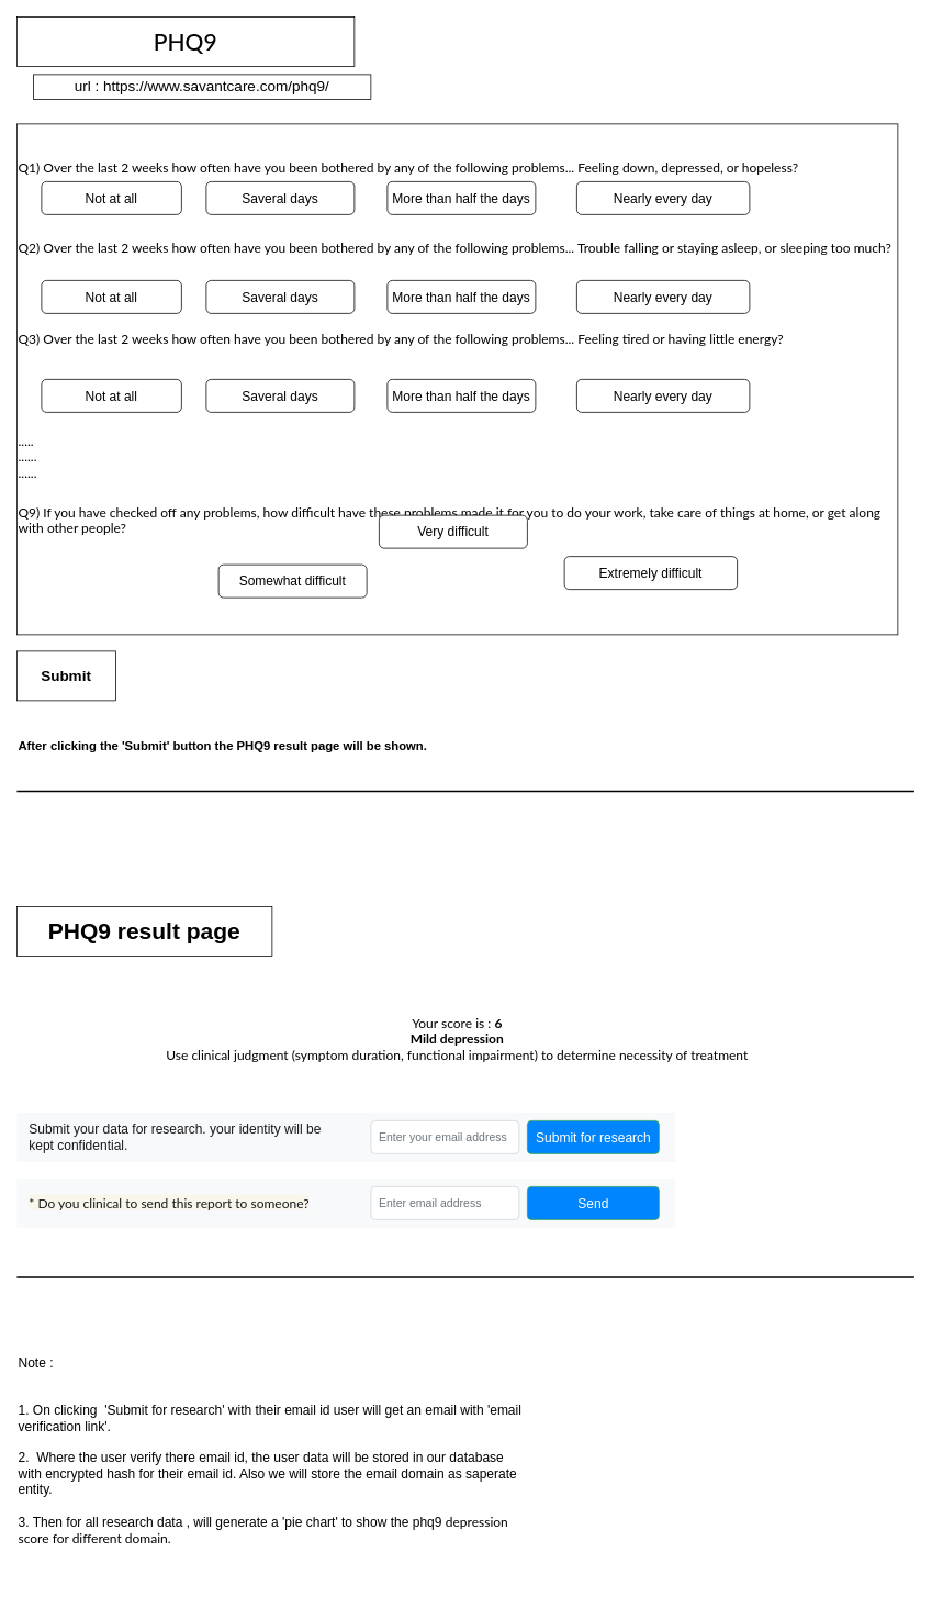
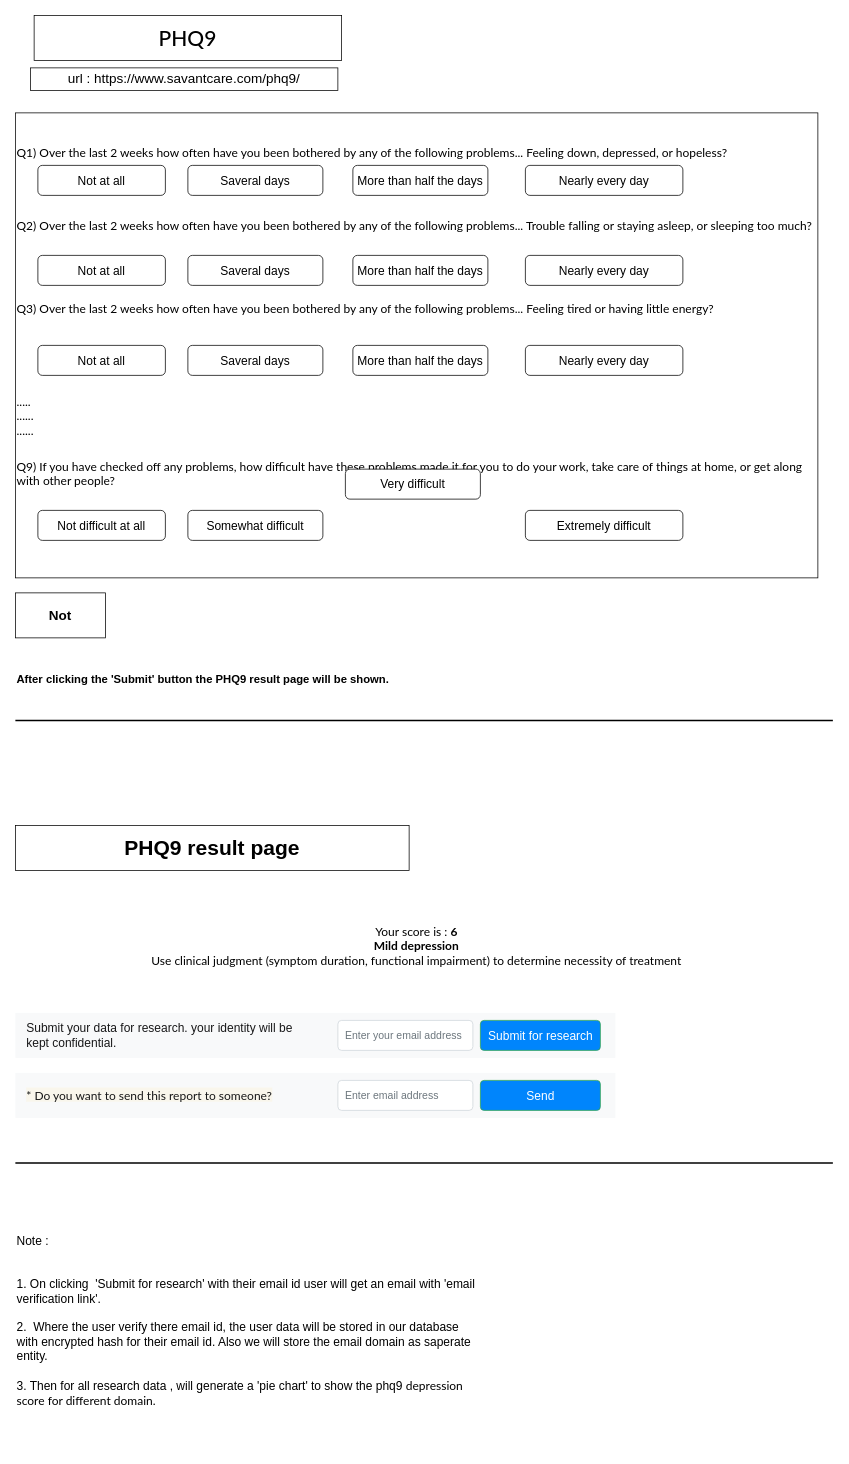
- <mxCell id="2" value="&lt;h1 style=&quot;box-sizing: border-box ; font-family: &amp;#34;lato&amp;#34; , sans-serif ; margin: 5px ; font-weight: 500 ; line-height: 1.1 ; background-color: rgb(255 , 255 , 255)&quot;&gt;&lt;font style=&quot;font-size: 28px&quot;&gt;PHQ9&lt;/font&gt;&lt;/h1&gt;" style="rounded=0;whiteSpace=wrap;html=1;align=center;" vertex="1" parent="1"><mxGeometry x="20" y="20" width="410" height="60" as="geometry" /></mxCell>
+ <mxCell id="2" value="&lt;h1 style=&quot;box-sizing: border-box ; font-family: &amp;#34;lato&amp;#34; , sans-serif ; margin: 5px ; font-weight: 500 ; line-height: 1.1 ; background-color: rgb(255 , 255 , 255)&quot;&gt;&lt;font style=&quot;font-size: 28px&quot;&gt;PHQ9&lt;/font&gt;&lt;/h1&gt;" style="rounded=0;whiteSpace=wrap;html=1;align=center;" vertex="1" parent="1"><mxGeometry x="45" y="20" width="410" height="60" as="geometry" /></mxCell>
- <mxCell id="19" value="&lt;span style=&quot;text-align: left ; background-color: rgb(255 , 255 , 255)&quot;&gt;&lt;font style=&quot;font-size: 16px&quot;&gt;Extremely difficult&lt;/font&gt;&lt;/span&gt;" style="rounded=1;whiteSpace=wrap;html=1;" vertex="1" parent="1"><mxGeometry x="685" y="675" width="210" height="40" as="geometry" /></mxCell>
+ <mxCell id="19" value="&lt;span style=&quot;text-align: left ; background-color: rgb(255 , 255 , 255)&quot;&gt;&lt;font style=&quot;font-size: 16px&quot;&gt;Extremely difficult&lt;/font&gt;&lt;/span&gt;" style="rounded=1;whiteSpace=wrap;html=1;" vertex="1" parent="1"><mxGeometry x="700" y="680" width="210" height="40" as="geometry" /></mxCell>
+ <mxCell id="17" value="&lt;span style=&quot;text-align: left ; background-color: rgb(255 , 255 , 255)&quot;&gt;&lt;font style=&quot;font-size: 16px&quot;&gt;Not difficult at all&lt;/font&gt;&lt;/span&gt;" style="rounded=1;whiteSpace=wrap;html=1;" vertex="1" parent="1"><mxGeometry x="50" y="680" width="170" height="40" as="geometry" /></mxCell>
- <mxCell id="18" value="&lt;span style=&quot;text-align: left ; background-color: rgb(255 , 255 , 255)&quot;&gt;&lt;font style=&quot;font-size: 16px&quot;&gt;Somewhat difficult&lt;/font&gt;&lt;/span&gt;" style="rounded=1;whiteSpace=wrap;html=1;" vertex="1" parent="1"><mxGeometry x="265" y="685" width="180" height="40" as="geometry" /></mxCell>
+ <mxCell id="18" value="&lt;span style=&quot;text-align: left ; background-color: rgb(255 , 255 , 255)&quot;&gt;&lt;font style=&quot;font-size: 16px&quot;&gt;Somewhat difficult&lt;/font&gt;&lt;/span&gt;" style="rounded=1;whiteSpace=wrap;html=1;" vertex="1" parent="1"><mxGeometry x="250" y="680" width="180" height="40" as="geometry" /></mxCell>
- <mxCell id="21" value="&lt;b&gt;&lt;font style=&quot;font-size: 18px&quot;&gt;Submit&lt;/font&gt;&lt;/b&gt;" style="rounded=0;whiteSpace=wrap;html=1;" vertex="1" parent="1"><mxGeometry x="20" y="790" width="120" height="60" as="geometry" /></mxCell>
+ <mxCell id="21" value="&lt;b&gt;&lt;font style=&quot;font-size: 18px&quot;&gt;Not&lt;/font&gt;&lt;/b&gt;" style="rounded=0;whiteSpace=wrap;html=1;" vertex="1" parent="1"><mxGeometry x="20" y="790" width="120" height="60" as="geometry" /></mxCell>
- <mxCell id="23" value="&lt;b&gt;&lt;font style=&quot;font-size: 28px&quot;&gt;PHQ9 result page&lt;/font&gt;&lt;/b&gt;" style="rounded=0;whiteSpace=wrap;html=1;strokeColor=#000000;align=center;" vertex="1" parent="1"><mxGeometry x="20" y="1100" width="310" height="60" as="geometry" /></mxCell>
+ <mxCell id="23" value="&lt;b&gt;&lt;font style=&quot;font-size: 28px&quot;&gt;PHQ9 result page&lt;/font&gt;&lt;/b&gt;" style="rounded=0;whiteSpace=wrap;html=1;strokeColor=#000000;align=center;" vertex="1" parent="1"><mxGeometry x="20" y="1100" width="525" height="60" as="geometry" /></mxCell>
- <mxCell id="28" value="&lt;span style=&quot;font-family: &amp;#34;lato&amp;#34; , sans-serif ; text-align: center ; background-color: rgba(253 , 226 , 159 , 0.16)&quot;&gt;* Do you clinical to send this report to someone?&lt;/span&gt;" style="html=1;shadow=0;dashed=0;fillColor=#F8F9FA;strokeColor=none;fontSize=16;fontColor=#181819;align=left;spacing=15;" vertex="1" parent="1"><mxGeometry x="20" y="1430" width="800" height="60" as="geometry" /></mxCell>
+ <mxCell id="28" value="&lt;span style=&quot;font-family: &amp;#34;lato&amp;#34; , sans-serif ; text-align: center ; background-color: rgba(253 , 226 , 159 , 0.16)&quot;&gt;* Do you want to send this report to someone?&lt;/span&gt;" style="html=1;shadow=0;dashed=0;fillColor=#F8F9FA;strokeColor=none;fontSize=16;fontColor=#181819;align=left;spacing=15;" vertex="1" parent="1"><mxGeometry x="20" y="1430" width="800" height="60" as="geometry" /></mxCell>
